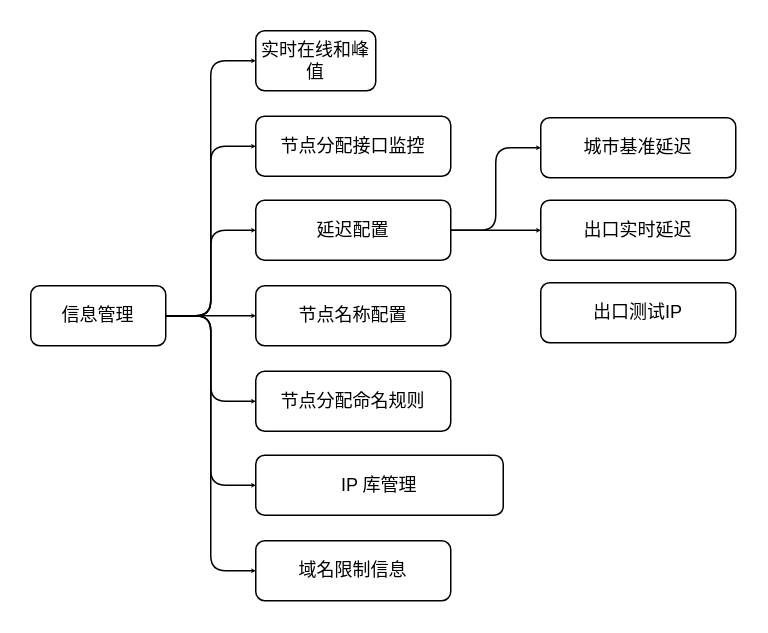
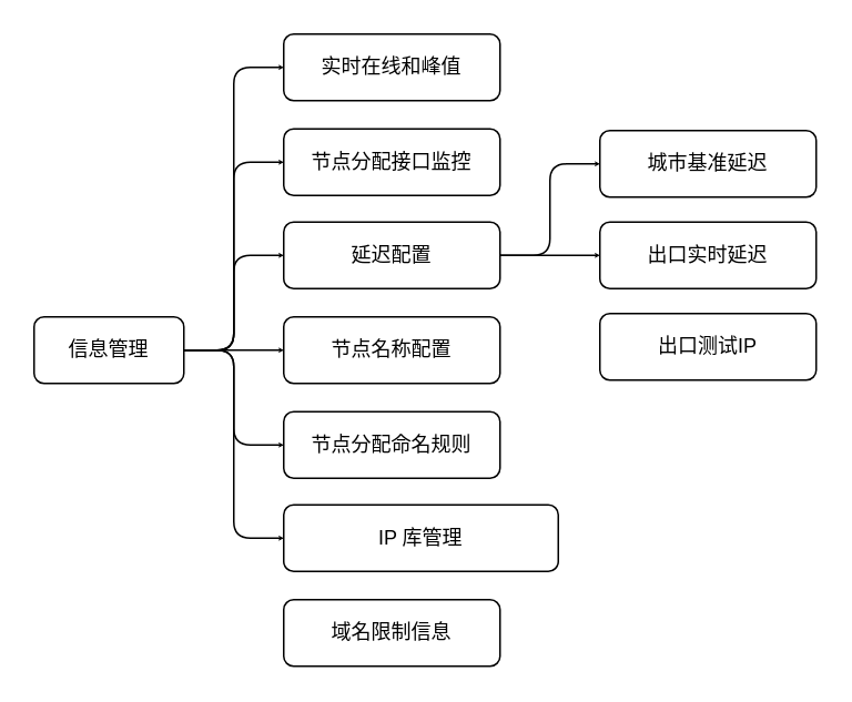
- <mxCell id="10" value="实时在线和峰值" style="rounded=1;whiteSpace=wrap;html=1;" vertex="1" parent="1"><mxGeometry x="170" y="20" width="80" height="40" as="geometry" /></mxCell>
+ <mxCell id="10" value="实时在线和峰值" style="rounded=1;whiteSpace=wrap;html=1;" vertex="1" parent="1"><mxGeometry x="170" y="20" width="130" height="40" as="geometry" /></mxCell>
- <mxCell id="8" style="edgeStyle=orthogonalEdgeStyle;rounded=1;orthogonalLoop=1;jettySize=auto;html=1;exitX=1;exitY=0.5;exitDx=0;exitDy=0;entryX=0;entryY=0.5;entryDx=0;entryDy=0;startSize=0;endSize=0;" edge="1" parent="1" source="9" target="18"><mxGeometry relative="1" as="geometry" /></mxCell>
